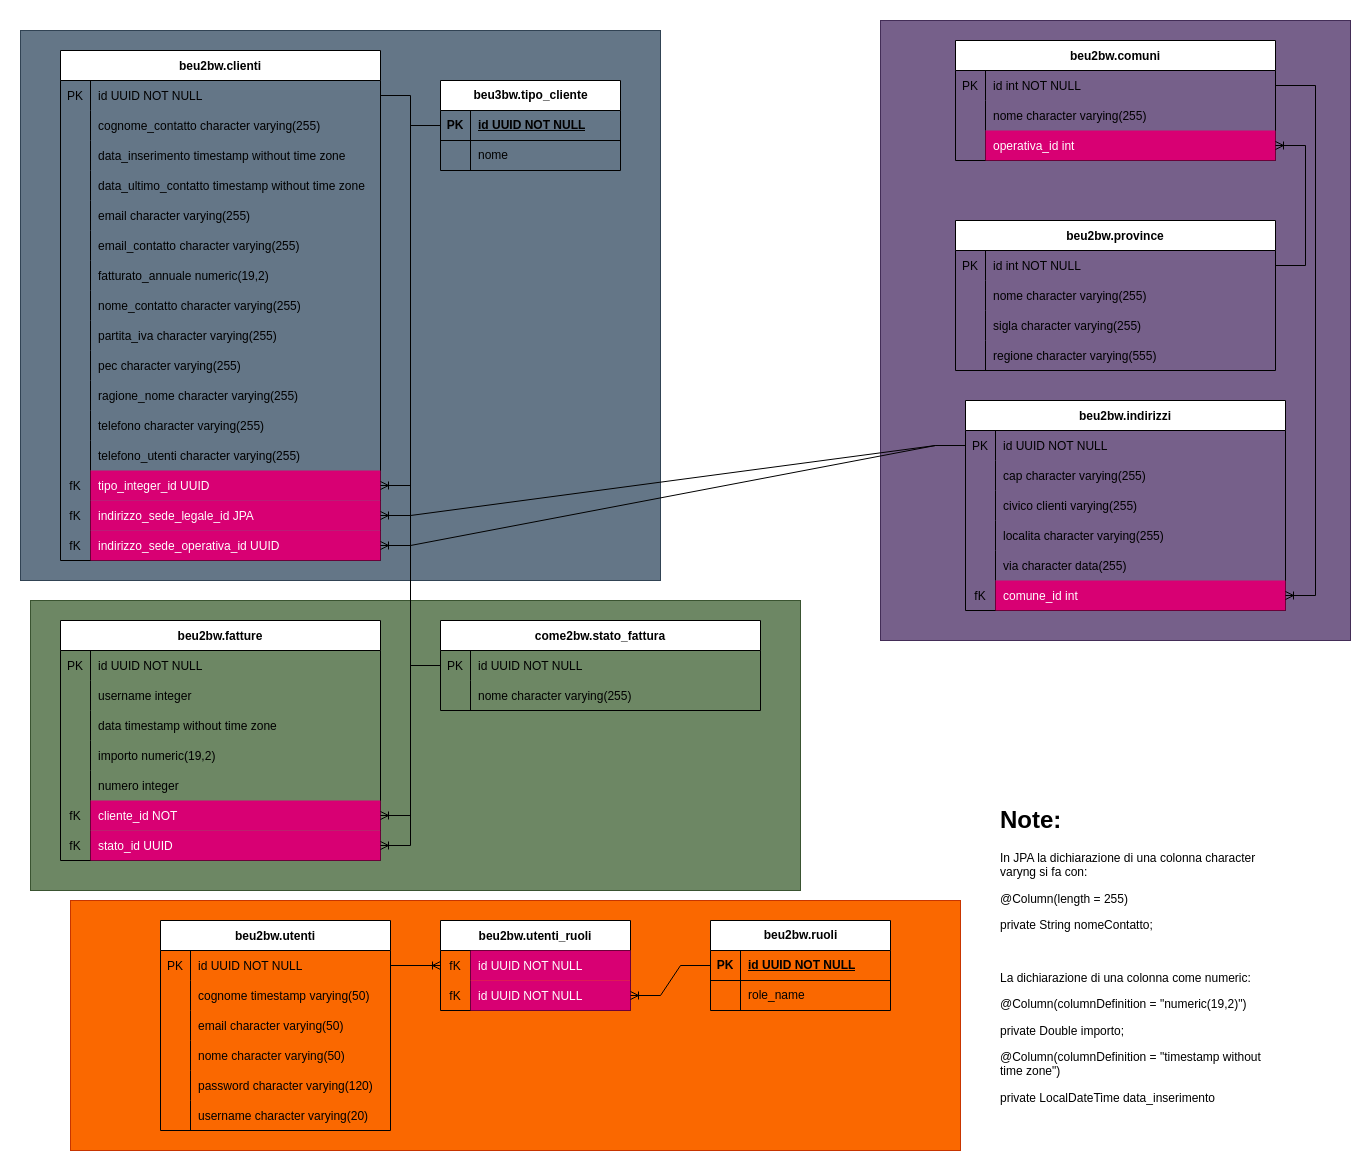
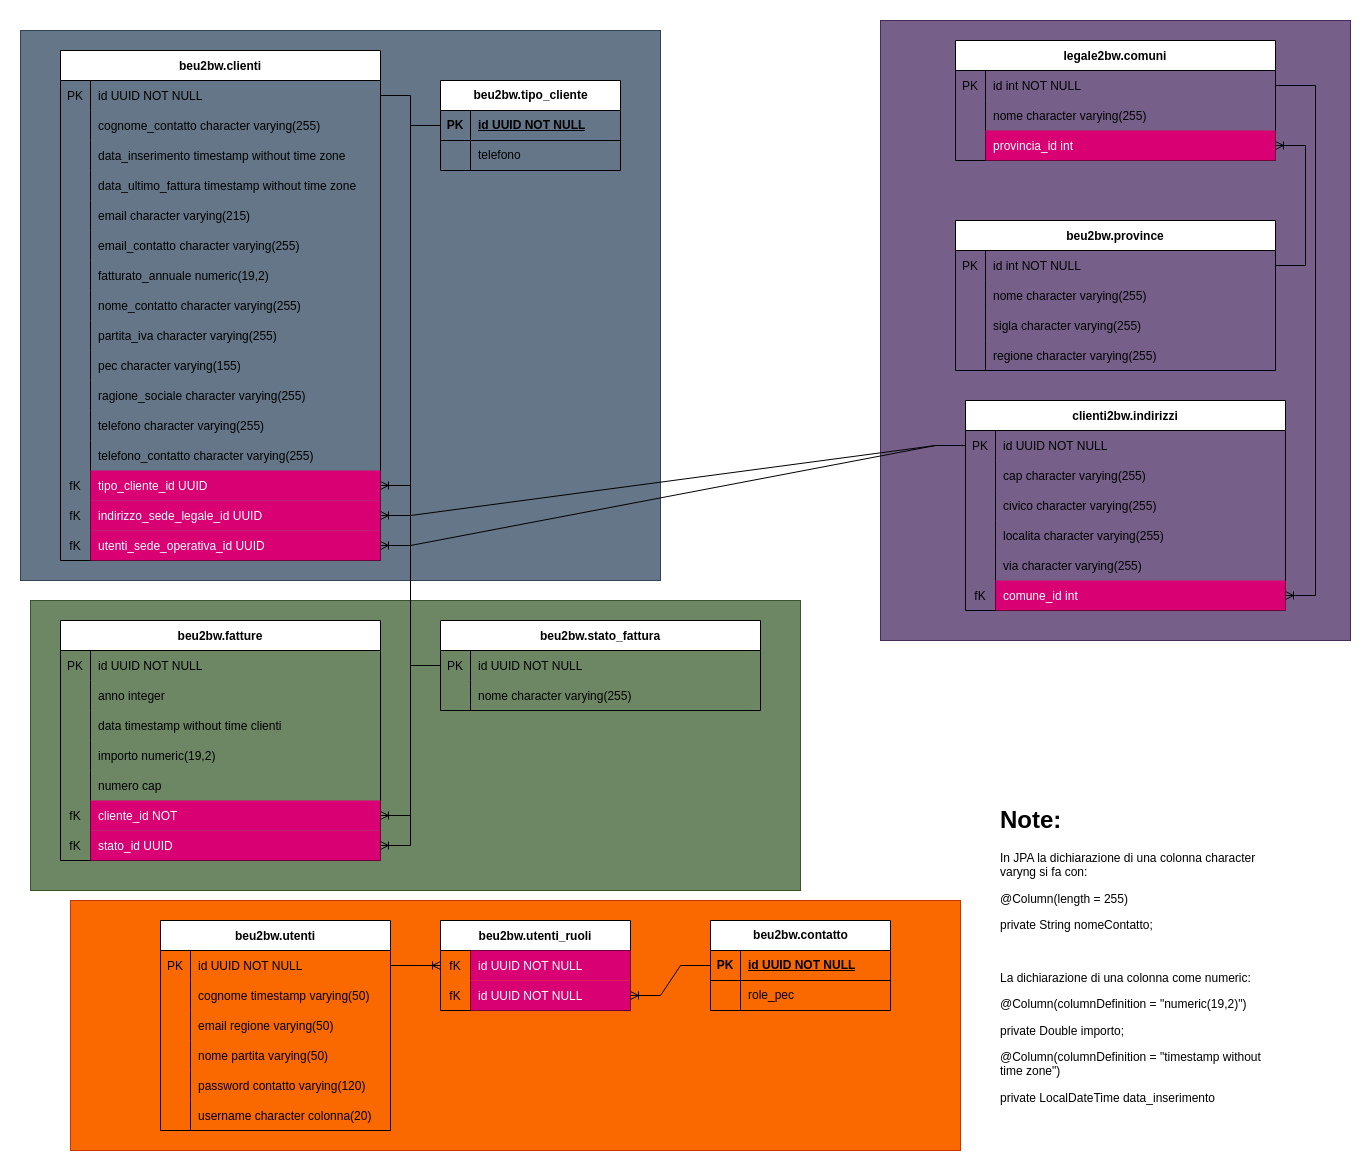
- <mxCell id="55" value="beu2bw.comuni" style="shape=table;startSize=30;container=1;collapsible=1;childLayout=tableLayout;fixedRows=1;rowLines=0;fontStyle=1;align=center;resizeLast=1;" vertex="1" parent="1"><mxGeometry x="955" y="40" width="320" height="120" as="geometry" /></mxCell>
+ <mxCell id="55" value="legale2bw.comuni" style="shape=table;startSize=30;container=1;collapsible=1;childLayout=tableLayout;fixedRows=1;rowLines=0;fontStyle=1;align=center;resizeLast=1;" vertex="1" parent="1"><mxGeometry x="955" y="40" width="320" height="120" as="geometry" /></mxCell>
- <mxCell id="165" value="beu3bw.tipo_cliente" style="shape=table;startSize=30;container=1;collapsible=1;childLayout=tableLayout;fixedRows=1;rowLines=0;fontStyle=1;align=center;resizeLast=1;html=1;" vertex="1" parent="1"><mxGeometry x="440" y="80" width="180" height="90" as="geometry" /></mxCell>
+ <mxCell id="165" value="beu2bw.tipo_cliente" style="shape=table;startSize=30;container=1;collapsible=1;childLayout=tableLayout;fixedRows=1;rowLines=0;fontStyle=1;align=center;resizeLast=1;html=1;" vertex="1" parent="1"><mxGeometry x="440" y="80" width="180" height="90" as="geometry" /></mxCell>
- <mxCell id="64" value="operativa_id int" style="shape=partialRectangle;overflow=hidden;connectable=0;fillColor=#d80073;align=left;strokeColor=#A50040;top=0;left=0;bottom=0;right=0;spacingLeft=6;fontColor=#ffffff;" vertex="1" parent="62"><mxGeometry x="30" width="290" height="30" as="geometry"><mxRectangle width="290" height="30" as="alternateBounds" /></mxGeometry></mxCell>
+ <mxCell id="64" value="provincia_id int" style="shape=partialRectangle;overflow=hidden;connectable=0;fillColor=#d80073;align=left;strokeColor=#A50040;top=0;left=0;bottom=0;right=0;spacingLeft=6;fontColor=#ffffff;" vertex="1" parent="62"><mxGeometry x="30" width="290" height="30" as="geometry"><mxRectangle width="290" height="30" as="alternateBounds" /></mxGeometry></mxCell>
- <mxCell id="171" value="nome" style="shape=partialRectangle;connectable=0;fillColor=none;top=0;left=0;bottom=0;right=0;align=left;spacingLeft=6;overflow=hidden;whiteSpace=wrap;html=1;" vertex="1" parent="169"><mxGeometry x="30" width="150" height="30" as="geometry"><mxRectangle width="150" height="30" as="alternateBounds" /></mxGeometry></mxCell>
+ <mxCell id="171" value="telefono" style="shape=partialRectangle;connectable=0;fillColor=none;top=0;left=0;bottom=0;right=0;align=left;spacingLeft=6;overflow=hidden;whiteSpace=wrap;html=1;" vertex="1" parent="169"><mxGeometry x="30" width="150" height="30" as="geometry"><mxRectangle width="150" height="30" as="alternateBounds" /></mxGeometry></mxCell>
- <mxCell id="18" value="data_ultimo_contatto timestamp without time zone" style="shape=partialRectangle;overflow=hidden;connectable=0;fillColor=none;align=left;strokeColor=inherit;top=0;left=0;bottom=0;right=0;spacingLeft=6;" vertex="1" parent="16"><mxGeometry x="30" width="290" height="30" as="geometry"><mxRectangle width="290" height="30" as="alternateBounds" /></mxGeometry></mxCell>
+ <mxCell id="18" value="data_ultimo_fattura timestamp without time zone" style="shape=partialRectangle;overflow=hidden;connectable=0;fillColor=none;align=left;strokeColor=inherit;top=0;left=0;bottom=0;right=0;spacingLeft=6;" vertex="1" parent="16"><mxGeometry x="30" width="290" height="30" as="geometry"><mxRectangle width="290" height="30" as="alternateBounds" /></mxGeometry></mxCell>
- <mxCell id="21" value="email character varying(255)" style="shape=partialRectangle;overflow=hidden;connectable=0;fillColor=none;align=left;strokeColor=inherit;top=0;left=0;bottom=0;right=0;spacingLeft=6;" vertex="1" parent="19"><mxGeometry x="30" width="290" height="30" as="geometry"><mxRectangle width="290" height="30" as="alternateBounds" /></mxGeometry></mxCell>
+ <mxCell id="21" value="email character varying(215)" style="shape=partialRectangle;overflow=hidden;connectable=0;fillColor=none;align=left;strokeColor=inherit;top=0;left=0;bottom=0;right=0;spacingLeft=6;" vertex="1" parent="19"><mxGeometry x="30" width="290" height="30" as="geometry"><mxRectangle width="290" height="30" as="alternateBounds" /></mxGeometry></mxCell>
- <mxCell id="118" value="regione character varying(555)" style="shape=partialRectangle;connectable=0;fillColor=none;top=0;left=0;bottom=0;right=0;align=left;spacingLeft=6;overflow=hidden;" vertex="1" parent="116"><mxGeometry x="30" width="290" height="30" as="geometry"><mxRectangle width="290" height="30" as="alternateBounds" /></mxGeometry></mxCell>
+ <mxCell id="118" value="regione character varying(255)" style="shape=partialRectangle;connectable=0;fillColor=none;top=0;left=0;bottom=0;right=0;align=left;spacingLeft=6;overflow=hidden;" vertex="1" parent="116"><mxGeometry x="30" width="290" height="30" as="geometry"><mxRectangle width="290" height="30" as="alternateBounds" /></mxGeometry></mxCell>
- <mxCell id="36" value="pec character varying(255)" style="shape=partialRectangle;overflow=hidden;connectable=0;fillColor=none;align=left;strokeColor=inherit;top=0;left=0;bottom=0;right=0;spacingLeft=6;" vertex="1" parent="34"><mxGeometry x="30" width="290" height="30" as="geometry"><mxRectangle width="290" height="30" as="alternateBounds" /></mxGeometry></mxCell>
+ <mxCell id="36" value="pec character varying(155)" style="shape=partialRectangle;overflow=hidden;connectable=0;fillColor=none;align=left;strokeColor=inherit;top=0;left=0;bottom=0;right=0;spacingLeft=6;" vertex="1" parent="34"><mxGeometry x="30" width="290" height="30" as="geometry"><mxRectangle width="290" height="30" as="alternateBounds" /></mxGeometry></mxCell>
- <mxCell id="39" value="ragione_nome character varying(255)" style="shape=partialRectangle;overflow=hidden;connectable=0;fillColor=none;align=left;strokeColor=inherit;top=0;left=0;bottom=0;right=0;spacingLeft=6;" vertex="1" parent="37"><mxGeometry x="30" width="290" height="30" as="geometry"><mxRectangle width="290" height="30" as="alternateBounds" /></mxGeometry></mxCell>
+ <mxCell id="39" value="ragione_sociale character varying(255)" style="shape=partialRectangle;overflow=hidden;connectable=0;fillColor=none;align=left;strokeColor=inherit;top=0;left=0;bottom=0;right=0;spacingLeft=6;" vertex="1" parent="37"><mxGeometry x="30" width="290" height="30" as="geometry"><mxRectangle width="290" height="30" as="alternateBounds" /></mxGeometry></mxCell>
- <mxCell id="87" value="beu2bw.indirizzi" style="shape=table;startSize=30;container=1;collapsible=1;childLayout=tableLayout;fixedRows=1;rowLines=0;fontStyle=1;align=center;resizeLast=1;" vertex="1" parent="1"><mxGeometry x="965" y="400" width="320" height="210" as="geometry" /></mxCell>
+ <mxCell id="87" value="clienti2bw.indirizzi" style="shape=table;startSize=30;container=1;collapsible=1;childLayout=tableLayout;fixedRows=1;rowLines=0;fontStyle=1;align=center;resizeLast=1;" vertex="1" parent="1"><mxGeometry x="965" y="400" width="320" height="210" as="geometry" /></mxCell>
- <mxCell id="45" value="telefono_utenti character varying(255)" style="shape=partialRectangle;overflow=hidden;connectable=0;fillColor=none;align=left;strokeColor=inherit;top=0;left=0;bottom=0;right=0;spacingLeft=6;" vertex="1" parent="43"><mxGeometry x="30" width="290" height="30" as="geometry"><mxRectangle width="290" height="30" as="alternateBounds" /></mxGeometry></mxCell>
+ <mxCell id="45" value="telefono_contatto character varying(255)" style="shape=partialRectangle;overflow=hidden;connectable=0;fillColor=none;align=left;strokeColor=inherit;top=0;left=0;bottom=0;right=0;spacingLeft=6;" vertex="1" parent="43"><mxGeometry x="30" width="290" height="30" as="geometry"><mxRectangle width="290" height="30" as="alternateBounds" /></mxGeometry></mxCell>
- <mxCell id="48" value="tipo_integer_id UUID" style="shape=partialRectangle;overflow=hidden;connectable=0;fillColor=#d80073;align=left;strokeColor=#A50040;top=0;left=0;bottom=0;right=0;spacingLeft=6;fontColor=#ffffff;" vertex="1" parent="46"><mxGeometry x="30" width="290" height="30" as="geometry"><mxRectangle width="290" height="30" as="alternateBounds" /></mxGeometry></mxCell>
+ <mxCell id="48" value="tipo_cliente_id UUID" style="shape=partialRectangle;overflow=hidden;connectable=0;fillColor=#d80073;align=left;strokeColor=#A50040;top=0;left=0;bottom=0;right=0;spacingLeft=6;fontColor=#ffffff;" vertex="1" parent="46"><mxGeometry x="30" width="290" height="30" as="geometry"><mxRectangle width="290" height="30" as="alternateBounds" /></mxGeometry></mxCell>
- <mxCell id="96" value="civico clienti varying(255)" style="shape=partialRectangle;overflow=hidden;connectable=0;fillColor=none;align=left;strokeColor=inherit;top=0;left=0;bottom=0;right=0;spacingLeft=6;" vertex="1" parent="94"><mxGeometry x="30" width="290" height="30" as="geometry"><mxRectangle width="290" height="30" as="alternateBounds" /></mxGeometry></mxCell>
+ <mxCell id="96" value="civico character varying(255)" style="shape=partialRectangle;overflow=hidden;connectable=0;fillColor=none;align=left;strokeColor=inherit;top=0;left=0;bottom=0;right=0;spacingLeft=6;" vertex="1" parent="94"><mxGeometry x="30" width="290" height="30" as="geometry"><mxRectangle width="290" height="30" as="alternateBounds" /></mxGeometry></mxCell>
- <mxCell id="51" value="indirizzo_sede_legale_id JPA" style="shape=partialRectangle;overflow=hidden;connectable=0;fillColor=#d80073;align=left;strokeColor=#A50040;top=0;left=0;bottom=0;right=0;spacingLeft=6;fontColor=#ffffff;" vertex="1" parent="49"><mxGeometry x="30" width="290" height="30" as="geometry"><mxRectangle width="290" height="30" as="alternateBounds" /></mxGeometry></mxCell>
+ <mxCell id="51" value="indirizzo_sede_legale_id UUID" style="shape=partialRectangle;overflow=hidden;connectable=0;fillColor=#d80073;align=left;strokeColor=#A50040;top=0;left=0;bottom=0;right=0;spacingLeft=6;fontColor=#ffffff;" vertex="1" parent="49"><mxGeometry x="30" width="290" height="30" as="geometry"><mxRectangle width="290" height="30" as="alternateBounds" /></mxGeometry></mxCell>
- <mxCell id="54" value="indirizzo_sede_operativa_id UUID" style="shape=partialRectangle;overflow=hidden;connectable=0;fillColor=#d80073;align=left;strokeColor=#A50040;top=0;left=0;bottom=0;right=0;spacingLeft=6;fontColor=#ffffff;" vertex="1" parent="52"><mxGeometry x="30" width="290" height="30" as="geometry"><mxRectangle width="290" height="30" as="alternateBounds" /></mxGeometry></mxCell>
+ <mxCell id="54" value="utenti_sede_operativa_id UUID" style="shape=partialRectangle;overflow=hidden;connectable=0;fillColor=#d80073;align=left;strokeColor=#A50040;top=0;left=0;bottom=0;right=0;spacingLeft=6;fontColor=#ffffff;" vertex="1" parent="52"><mxGeometry x="30" width="290" height="30" as="geometry"><mxRectangle width="290" height="30" as="alternateBounds" /></mxGeometry></mxCell>
- <mxCell id="102" value="via character data(255)" style="shape=partialRectangle;overflow=hidden;connectable=0;fillColor=none;align=left;strokeColor=inherit;top=0;left=0;bottom=0;right=0;spacingLeft=6;" vertex="1" parent="100"><mxGeometry x="30" width="290" height="30" as="geometry"><mxRectangle width="290" height="30" as="alternateBounds" /></mxGeometry></mxCell>
+ <mxCell id="102" value="via character varying(255)" style="shape=partialRectangle;overflow=hidden;connectable=0;fillColor=none;align=left;strokeColor=inherit;top=0;left=0;bottom=0;right=0;spacingLeft=6;" vertex="1" parent="100"><mxGeometry x="30" width="290" height="30" as="geometry"><mxRectangle width="290" height="30" as="alternateBounds" /></mxGeometry></mxCell>
- <mxCell id="119" value="come2bw.stato_fattura" style="shape=table;startSize=30;container=1;collapsible=1;childLayout=tableLayout;fixedRows=1;rowLines=0;fontStyle=1;align=center;resizeLast=1;" vertex="1" parent="1"><mxGeometry x="440" y="620" width="320" height="90" as="geometry" /></mxCell>
+ <mxCell id="119" value="beu2bw.stato_fattura" style="shape=table;startSize=30;container=1;collapsible=1;childLayout=tableLayout;fixedRows=1;rowLines=0;fontStyle=1;align=center;resizeLast=1;" vertex="1" parent="1"><mxGeometry x="440" y="620" width="320" height="90" as="geometry" /></mxCell>
- <mxCell id="71" value="username integer" style="shape=partialRectangle;overflow=hidden;connectable=0;fillColor=none;align=left;strokeColor=inherit;top=0;left=0;bottom=0;right=0;spacingLeft=6;" vertex="1" parent="69"><mxGeometry x="30" width="290" height="30" as="geometry"><mxRectangle width="290" height="30" as="alternateBounds" /></mxGeometry></mxCell>
+ <mxCell id="71" value="anno integer" style="shape=partialRectangle;overflow=hidden;connectable=0;fillColor=none;align=left;strokeColor=inherit;top=0;left=0;bottom=0;right=0;spacingLeft=6;" vertex="1" parent="69"><mxGeometry x="30" width="290" height="30" as="geometry"><mxRectangle width="290" height="30" as="alternateBounds" /></mxGeometry></mxCell>
- <mxCell id="74" value="data timestamp without time zone" style="shape=partialRectangle;overflow=hidden;connectable=0;fillColor=none;align=left;strokeColor=inherit;top=0;left=0;bottom=0;right=0;spacingLeft=6;" vertex="1" parent="72"><mxGeometry x="30" width="290" height="30" as="geometry"><mxRectangle width="290" height="30" as="alternateBounds" /></mxGeometry></mxCell>
+ <mxCell id="74" value="data timestamp without time clienti" style="shape=partialRectangle;overflow=hidden;connectable=0;fillColor=none;align=left;strokeColor=inherit;top=0;left=0;bottom=0;right=0;spacingLeft=6;" vertex="1" parent="72"><mxGeometry x="30" width="290" height="30" as="geometry"><mxRectangle width="290" height="30" as="alternateBounds" /></mxGeometry></mxCell>
- <mxCell id="80" value="numero integer" style="shape=partialRectangle;overflow=hidden;connectable=0;fillColor=none;align=left;strokeColor=inherit;top=0;left=0;bottom=0;right=0;spacingLeft=6;" vertex="1" parent="78"><mxGeometry x="30" width="290" height="30" as="geometry"><mxRectangle width="290" height="30" as="alternateBounds" /></mxGeometry></mxCell>
+ <mxCell id="80" value="numero cap" style="shape=partialRectangle;overflow=hidden;connectable=0;fillColor=none;align=left;strokeColor=inherit;top=0;left=0;bottom=0;right=0;spacingLeft=6;" vertex="1" parent="78"><mxGeometry x="30" width="290" height="30" as="geometry"><mxRectangle width="290" height="30" as="alternateBounds" /></mxGeometry></mxCell>
- <mxCell id="154" value="beu2bw.ruoli" style="shape=table;startSize=30;container=1;collapsible=1;childLayout=tableLayout;fixedRows=1;rowLines=0;fontStyle=1;align=center;resizeLast=1;html=1;" vertex="1" parent="1"><mxGeometry x="710" y="920" width="180" height="90" as="geometry" /></mxCell>
+ <mxCell id="154" value="beu2bw.contatto" style="shape=table;startSize=30;container=1;collapsible=1;childLayout=tableLayout;fixedRows=1;rowLines=0;fontStyle=1;align=center;resizeLast=1;html=1;" vertex="1" parent="1"><mxGeometry x="710" y="920" width="180" height="90" as="geometry" /></mxCell>
- <mxCell id="160" value="role_name" style="shape=partialRectangle;connectable=0;fillColor=none;top=0;left=0;bottom=0;right=0;align=left;spacingLeft=6;overflow=hidden;whiteSpace=wrap;html=1;" vertex="1" parent="158"><mxGeometry x="30" width="150" height="30" as="geometry"><mxRectangle width="150" height="30" as="alternateBounds" /></mxGeometry></mxCell>
+ <mxCell id="160" value="role_pec" style="shape=partialRectangle;connectable=0;fillColor=none;top=0;left=0;bottom=0;right=0;align=left;spacingLeft=6;overflow=hidden;whiteSpace=wrap;html=1;" vertex="1" parent="158"><mxGeometry x="30" width="150" height="30" as="geometry"><mxRectangle width="150" height="30" as="alternateBounds" /></mxGeometry></mxCell>
- <mxCell id="143" value="email character varying(50)" style="shape=partialRectangle;overflow=hidden;connectable=0;fillColor=none;align=left;strokeColor=inherit;top=0;left=0;bottom=0;right=0;spacingLeft=6;" vertex="1" parent="141"><mxGeometry x="30" width="200" height="30" as="geometry"><mxRectangle width="200" height="30" as="alternateBounds" /></mxGeometry></mxCell>
+ <mxCell id="143" value="email regione varying(50)" style="shape=partialRectangle;overflow=hidden;connectable=0;fillColor=none;align=left;strokeColor=inherit;top=0;left=0;bottom=0;right=0;spacingLeft=6;" vertex="1" parent="141"><mxGeometry x="30" width="200" height="30" as="geometry"><mxRectangle width="200" height="30" as="alternateBounds" /></mxGeometry></mxCell>
- <mxCell id="146" value="nome character varying(50)" style="shape=partialRectangle;overflow=hidden;connectable=0;fillColor=none;align=left;strokeColor=inherit;top=0;left=0;bottom=0;right=0;spacingLeft=6;" vertex="1" parent="144"><mxGeometry x="30" width="200" height="30" as="geometry"><mxRectangle width="200" height="30" as="alternateBounds" /></mxGeometry></mxCell>
+ <mxCell id="146" value="nome partita varying(50)" style="shape=partialRectangle;overflow=hidden;connectable=0;fillColor=none;align=left;strokeColor=inherit;top=0;left=0;bottom=0;right=0;spacingLeft=6;" vertex="1" parent="144"><mxGeometry x="30" width="200" height="30" as="geometry"><mxRectangle width="200" height="30" as="alternateBounds" /></mxGeometry></mxCell>
- <mxCell id="149" value="password character varying(120)" style="shape=partialRectangle;overflow=hidden;connectable=0;fillColor=none;align=left;strokeColor=inherit;top=0;left=0;bottom=0;right=0;spacingLeft=6;" vertex="1" parent="147"><mxGeometry x="30" width="200" height="30" as="geometry"><mxRectangle width="200" height="30" as="alternateBounds" /></mxGeometry></mxCell>
+ <mxCell id="149" value="password contatto varying(120)" style="shape=partialRectangle;overflow=hidden;connectable=0;fillColor=none;align=left;strokeColor=inherit;top=0;left=0;bottom=0;right=0;spacingLeft=6;" vertex="1" parent="147"><mxGeometry x="30" width="200" height="30" as="geometry"><mxRectangle width="200" height="30" as="alternateBounds" /></mxGeometry></mxCell>
- <mxCell id="152" value="username character varying(20)" style="shape=partialRectangle;overflow=hidden;connectable=0;fillColor=none;align=left;strokeColor=inherit;top=0;left=0;bottom=0;right=0;spacingLeft=6;" vertex="1" parent="150"><mxGeometry x="30" width="200" height="30" as="geometry"><mxRectangle width="200" height="30" as="alternateBounds" /></mxGeometry></mxCell>
+ <mxCell id="152" value="username character colonna(20)" style="shape=partialRectangle;overflow=hidden;connectable=0;fillColor=none;align=left;strokeColor=inherit;top=0;left=0;bottom=0;right=0;spacingLeft=6;" vertex="1" parent="150"><mxGeometry x="30" width="200" height="30" as="geometry"><mxRectangle width="200" height="30" as="alternateBounds" /></mxGeometry></mxCell>
